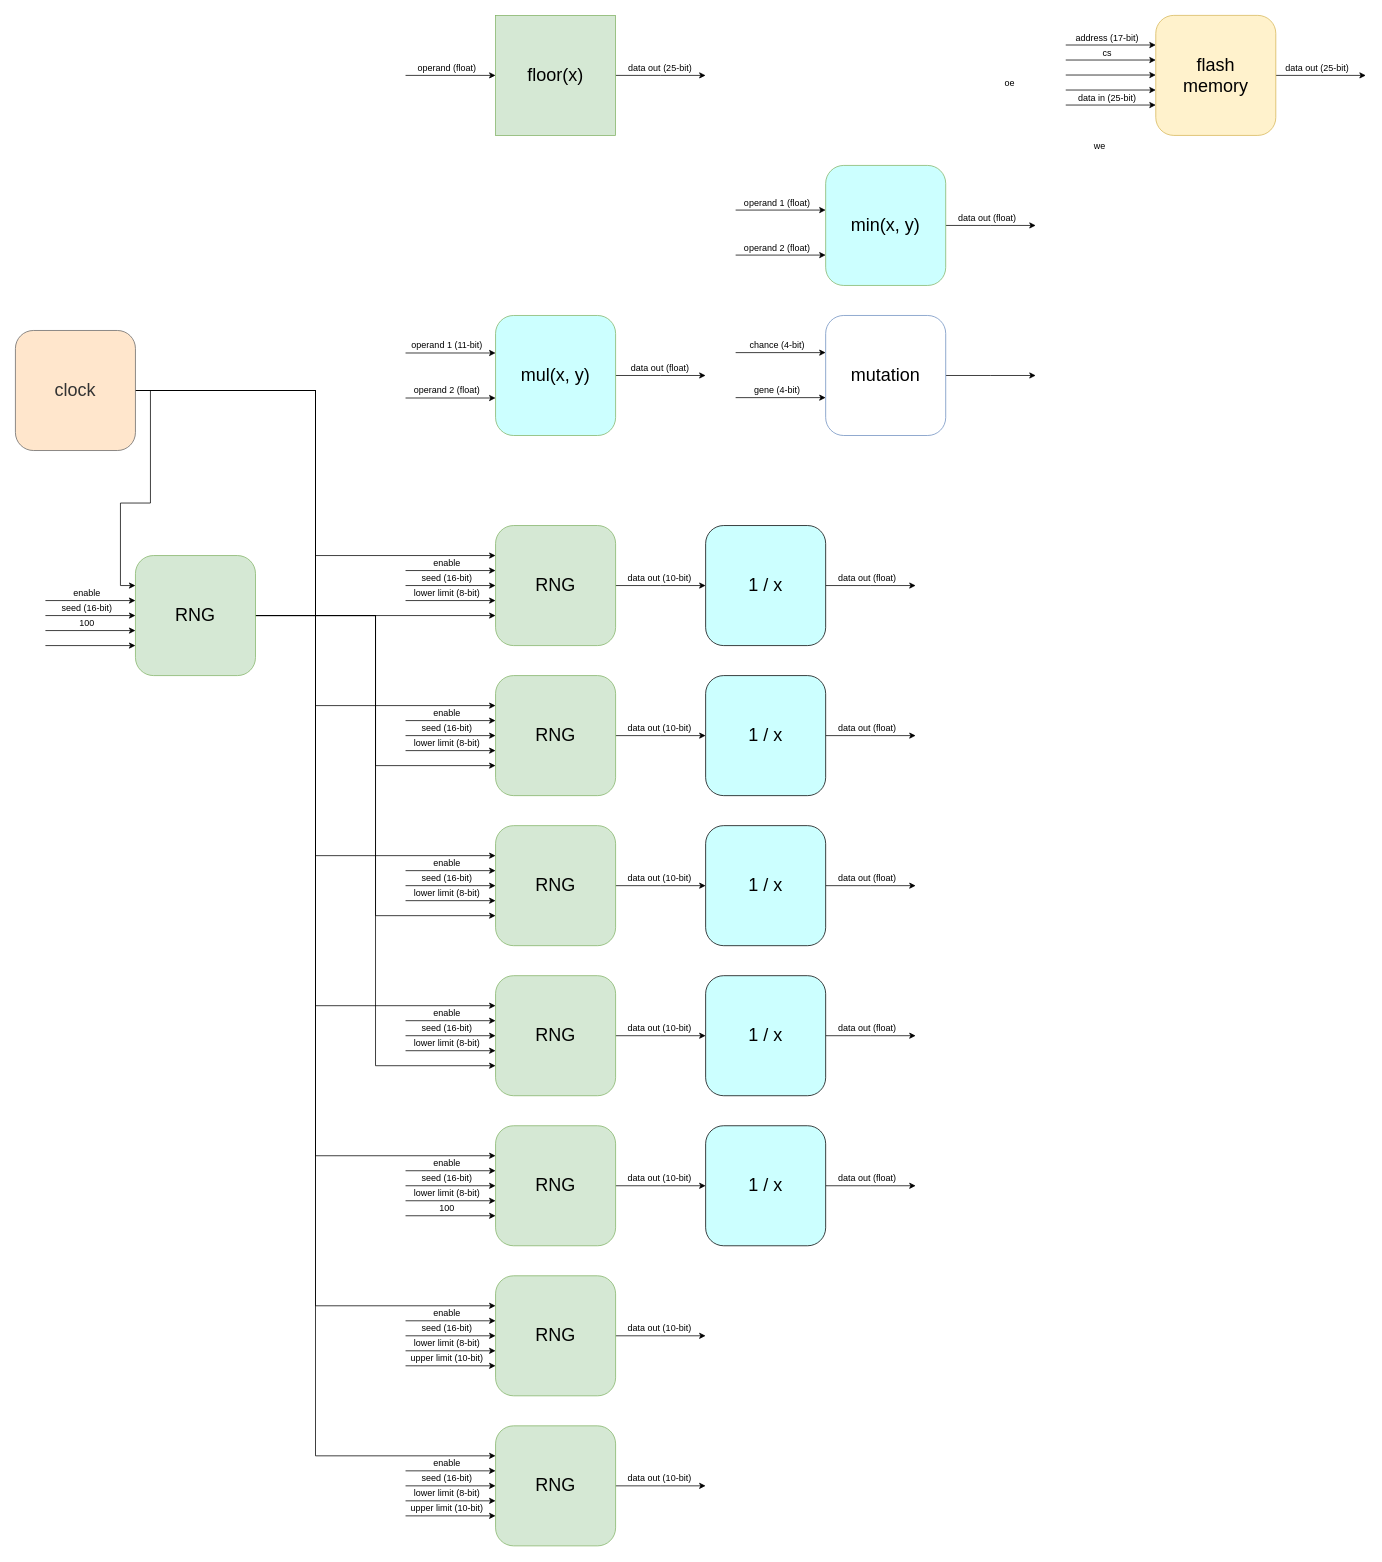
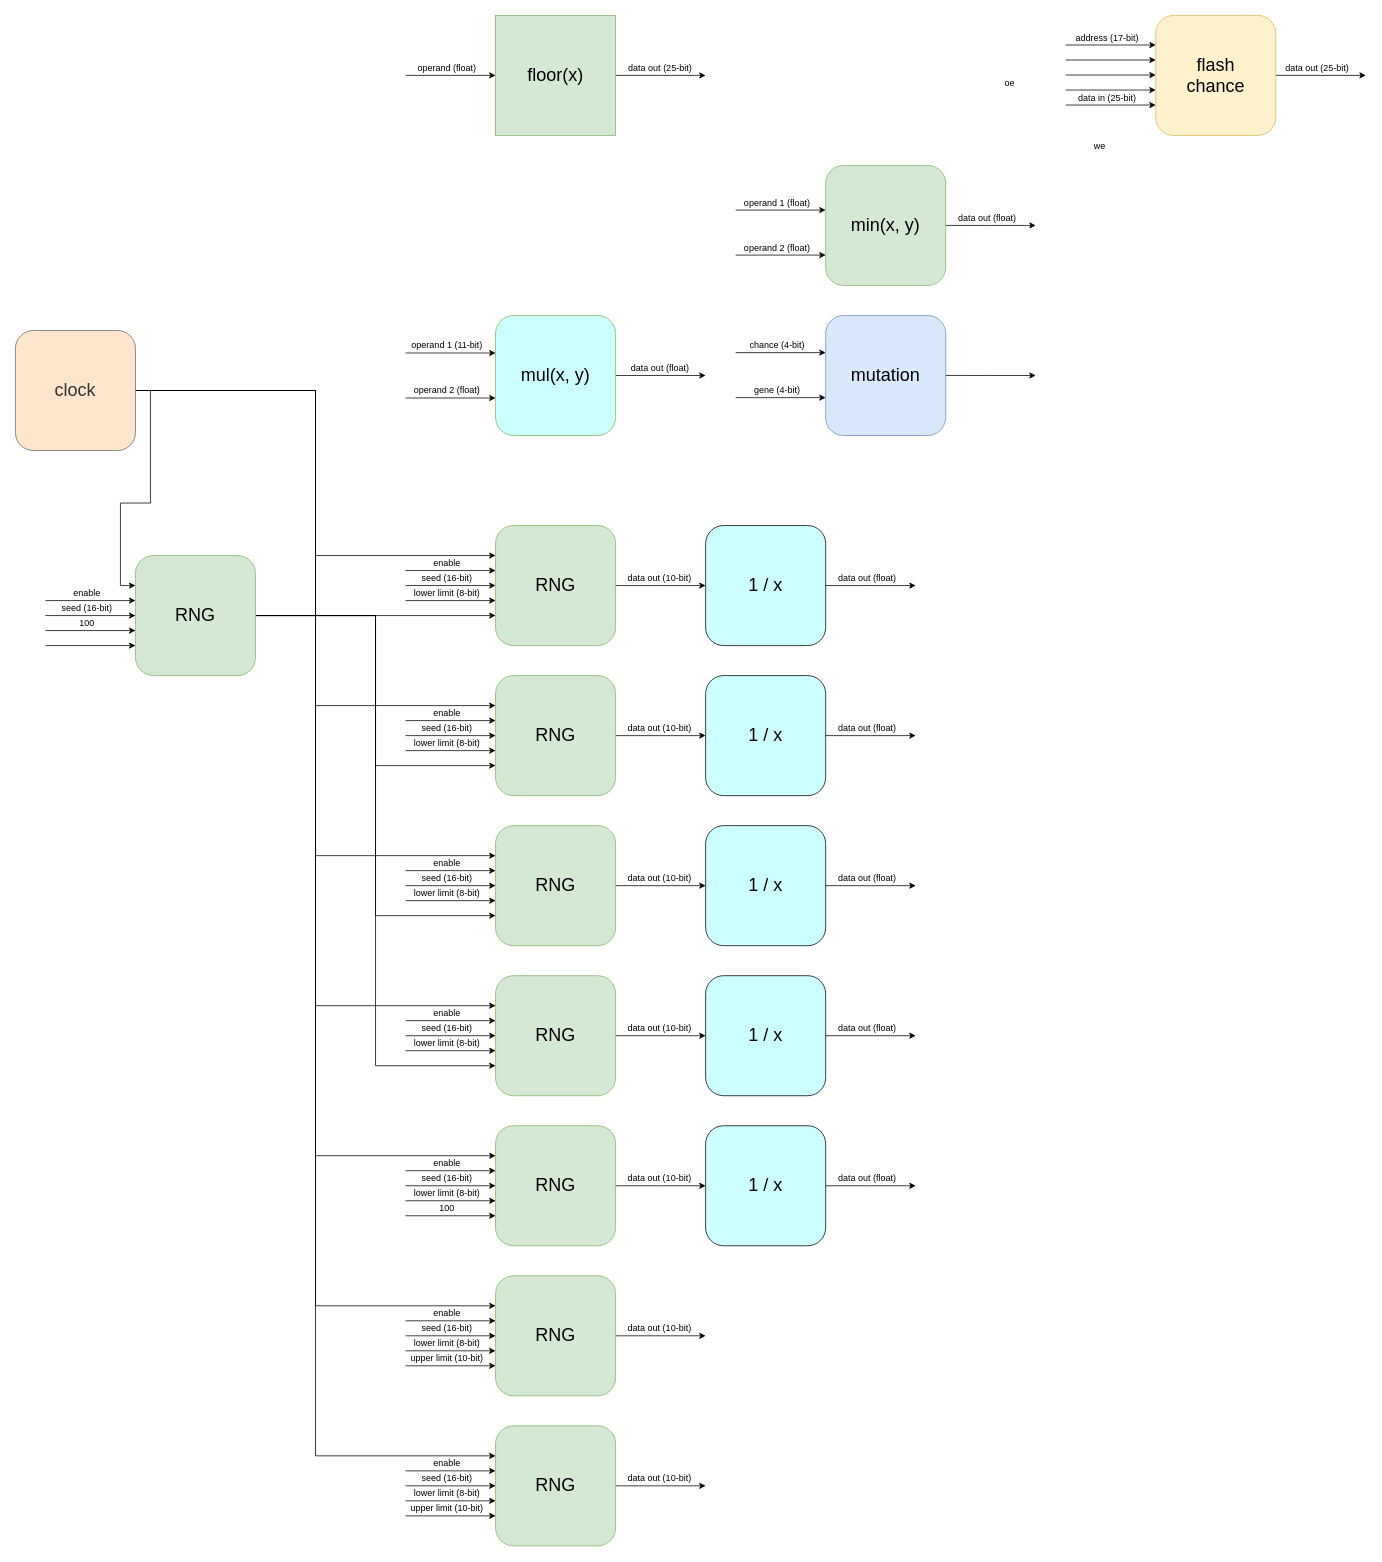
- <mxCell id="43" value="cs" style="text;html=1;align=center;verticalAlign=middle;resizable=0;points=[];autosize=1;" parent="1" vertex="1"><mxGeometry x="1460" y="59.5" width="30" height="20" as="geometry" /></mxCell>
- <mxCell id="15" value="&lt;font&gt;&lt;font style=&quot;font-size: 24px&quot;&gt;flash&lt;br&gt;memory&lt;/font&gt;&lt;br&gt;&lt;/font&gt;" style="rounded=1;whiteSpace=wrap;html=1;fillColor=#fff2cc;strokeColor=#d6b656;" parent="1" vertex="1"><mxGeometry x="1540" y="20" width="160" height="160" as="geometry" /></mxCell>
+ <mxCell id="15" value="&lt;font&gt;&lt;font style=&quot;font-size: 24px&quot;&gt;flash&lt;br&gt;chance&lt;/font&gt;&lt;br&gt;&lt;/font&gt;" style="rounded=1;whiteSpace=wrap;html=1;fillColor=#fff2cc;strokeColor=#d6b656;" parent="1" vertex="1"><mxGeometry x="1540" y="20" width="160" height="160" as="geometry" /></mxCell>
- <mxCell id="9" value="&lt;font style=&quot;font-size: 24px&quot;&gt;min(x, y)&lt;/font&gt;" style="rounded=1;whiteSpace=wrap;html=1;fillColor=#ccffff;strokeColor=#82b366;" parent="1" vertex="1"><mxGeometry x="1100" y="220" width="160" height="160" as="geometry" /></mxCell>
+ <mxCell id="9" value="&lt;font style=&quot;font-size: 24px&quot;&gt;min(x, y)&lt;/font&gt;" style="rounded=1;whiteSpace=wrap;html=1;fillColor=#d5e8d4;strokeColor=#82b366;" parent="1" vertex="1"><mxGeometry x="1100" y="220" width="160" height="160" as="geometry" /></mxCell>
- <mxCell id="13" value="&lt;font style=&quot;font-size: 24px&quot;&gt;mutation&lt;/font&gt;" style="rounded=1;whiteSpace=wrap;html=1;fillColor=#ffffff;strokeColor=#6c8ebf;" parent="1" vertex="1"><mxGeometry x="1100" y="420" width="160" height="160" as="geometry" /></mxCell>
+ <mxCell id="13" value="&lt;font style=&quot;font-size: 24px&quot;&gt;mutation&lt;/font&gt;" style="rounded=1;whiteSpace=wrap;html=1;fillColor=#dae8fc;strokeColor=#6c8ebf;" parent="1" vertex="1"><mxGeometry x="1100" y="420" width="160" height="160" as="geometry" /></mxCell>
